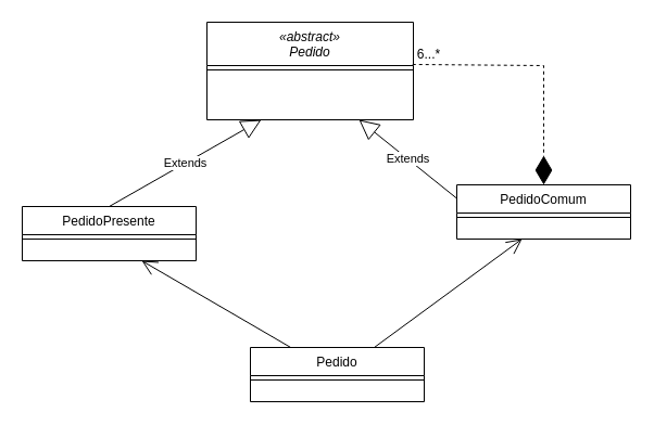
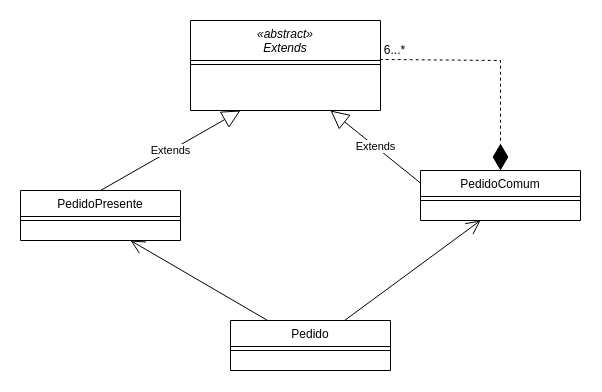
- <mxCell id="2" value="«abstract»&#10;Pedido" style="swimlane;fontStyle=2;align=center;verticalAlign=top;childLayout=stackLayout;horizontal=1;startSize=40;horizontalStack=0;resizeParent=1;resizeLast=0;collapsible=1;marginBottom=0;rounded=0;shadow=0;strokeWidth=1;" parent="1" vertex="1"><mxGeometry x="190" y="20" width="190" height="90" as="geometry"><mxRectangle x="220" y="120" width="160" height="26" as="alternateBounds" /></mxGeometry></mxCell>
+ <mxCell id="2" value="«abstract»&#10;Extends" style="swimlane;fontStyle=2;align=center;verticalAlign=top;childLayout=stackLayout;horizontal=1;startSize=40;horizontalStack=0;resizeParent=1;resizeLast=0;collapsible=1;marginBottom=0;rounded=0;shadow=0;strokeWidth=1;" parent="1" vertex="1"><mxGeometry x="190" y="20" width="190" height="90" as="geometry"><mxRectangle x="220" y="120" width="160" height="26" as="alternateBounds" /></mxGeometry></mxCell>
